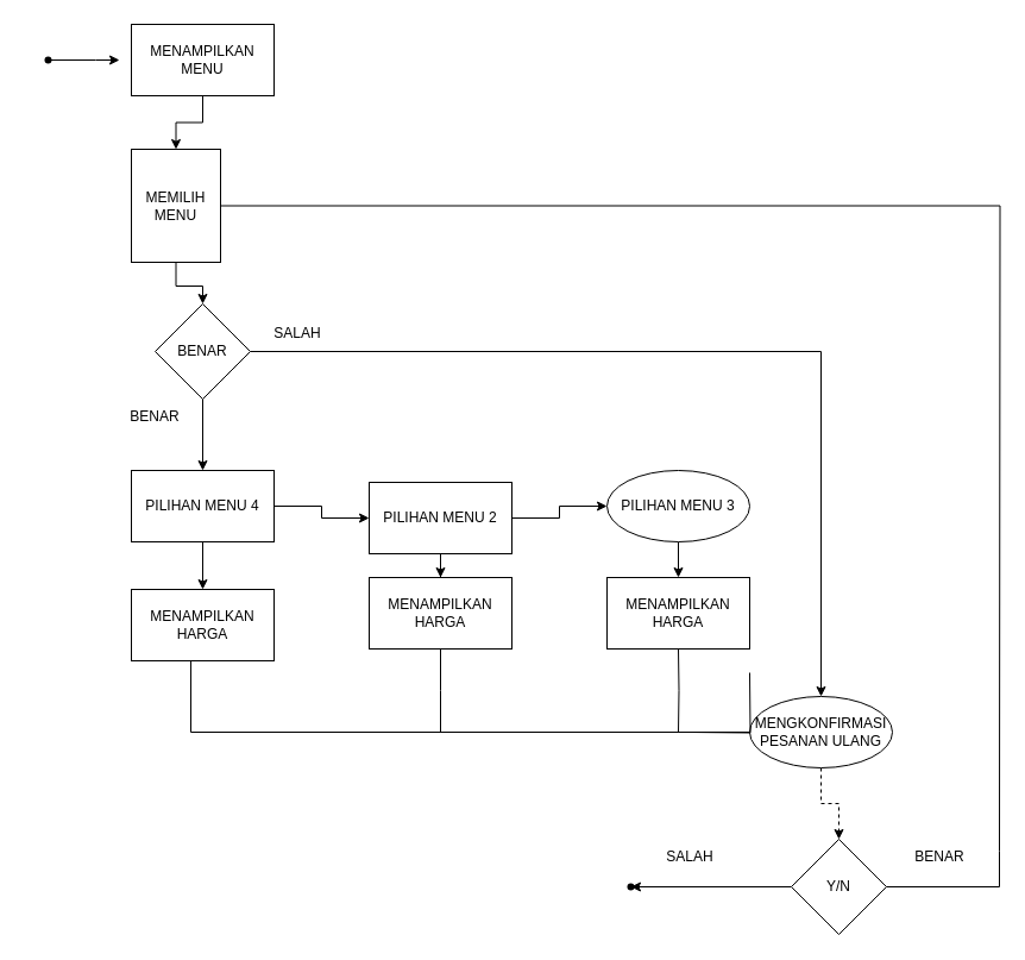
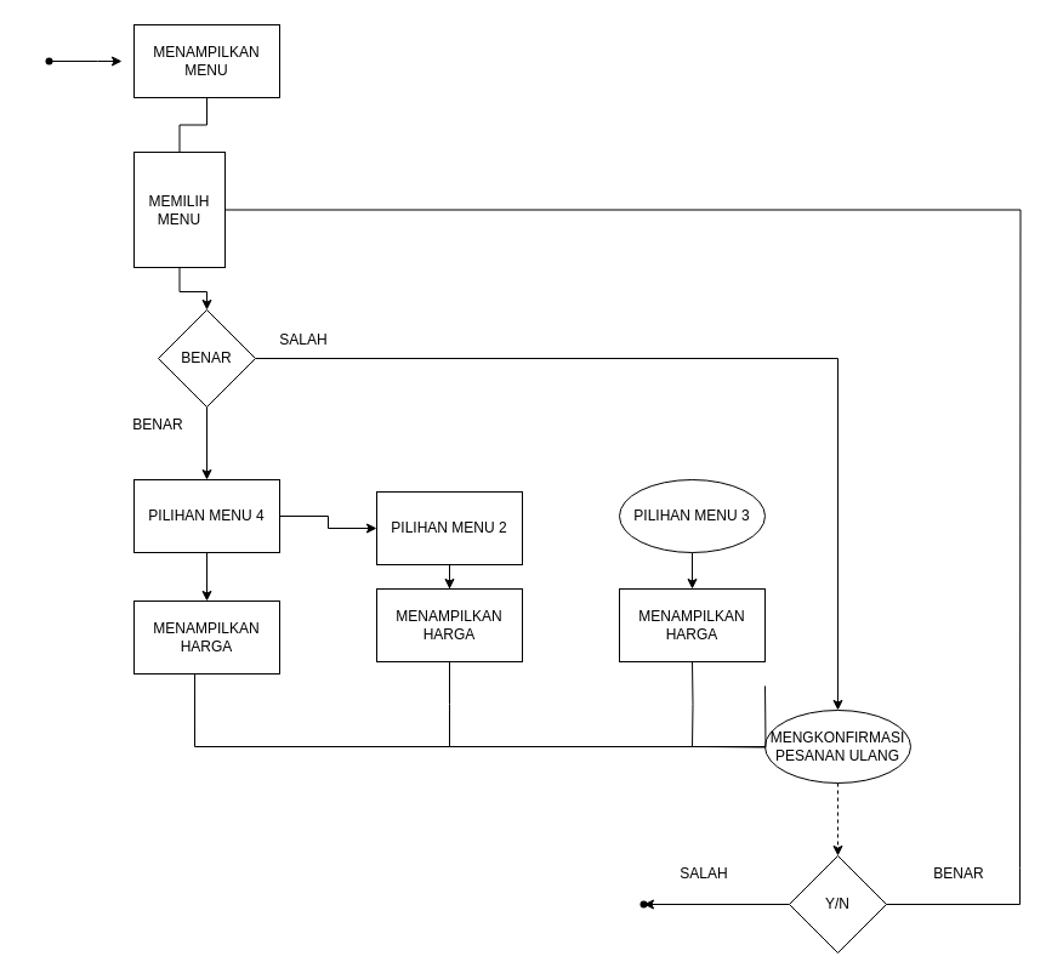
- <mxCell id="2" value="" style="edgeStyle=orthogonalEdgeStyle;rounded=0;orthogonalLoop=1;jettySize=auto;html=1;" parent="1" source="3" target="5" edge="1"><mxGeometry relative="1" as="geometry" /></mxCell>
+ <mxCell id="2" value="" style="edgeStyle=orthogonalEdgeStyle;rounded=0;orthogonalLoop=1;jettySize=auto;html=1;endArrow=none;" parent="1" source="3" target="5" edge="1"><mxGeometry relative="1" as="geometry" /></mxCell>
- <mxCell id="14" value="" style="edgeStyle=orthogonalEdgeStyle;rounded=0;orthogonalLoop=1;jettySize=auto;html=1;" parent="1" source="15" target="18" edge="1"><mxGeometry relative="1" as="geometry" /></mxCell>
- <mxCell id="28" value="Y/N" style="rhombus;whiteSpace=wrap;html=1;" parent="1" vertex="1"><mxGeometry x="665" y="705" width="80" height="80" as="geometry" /></mxCell>
+ <mxCell id="28" value="Y/N" style="rhombus;whiteSpace=wrap;html=1;" parent="1" vertex="1"><mxGeometry x="650" y="705" width="80" height="80" as="geometry" /></mxCell>
